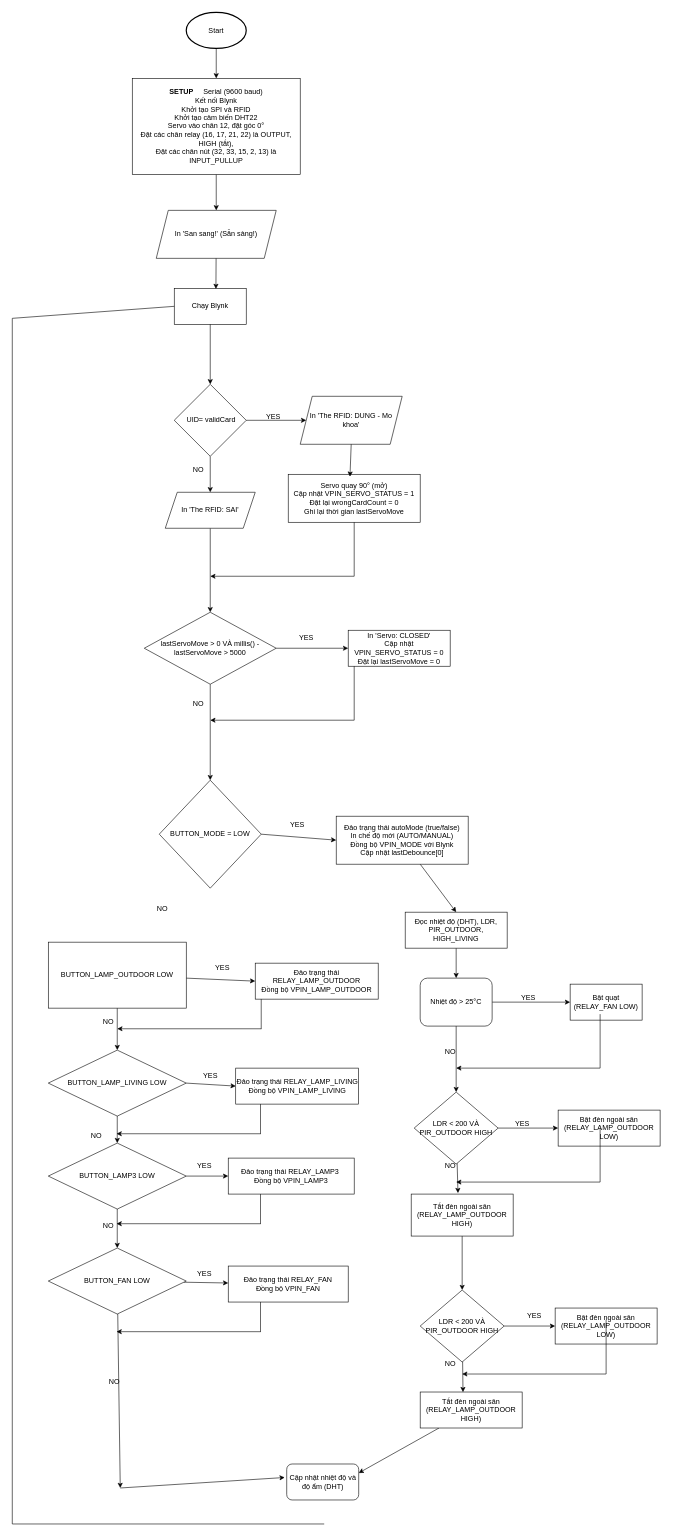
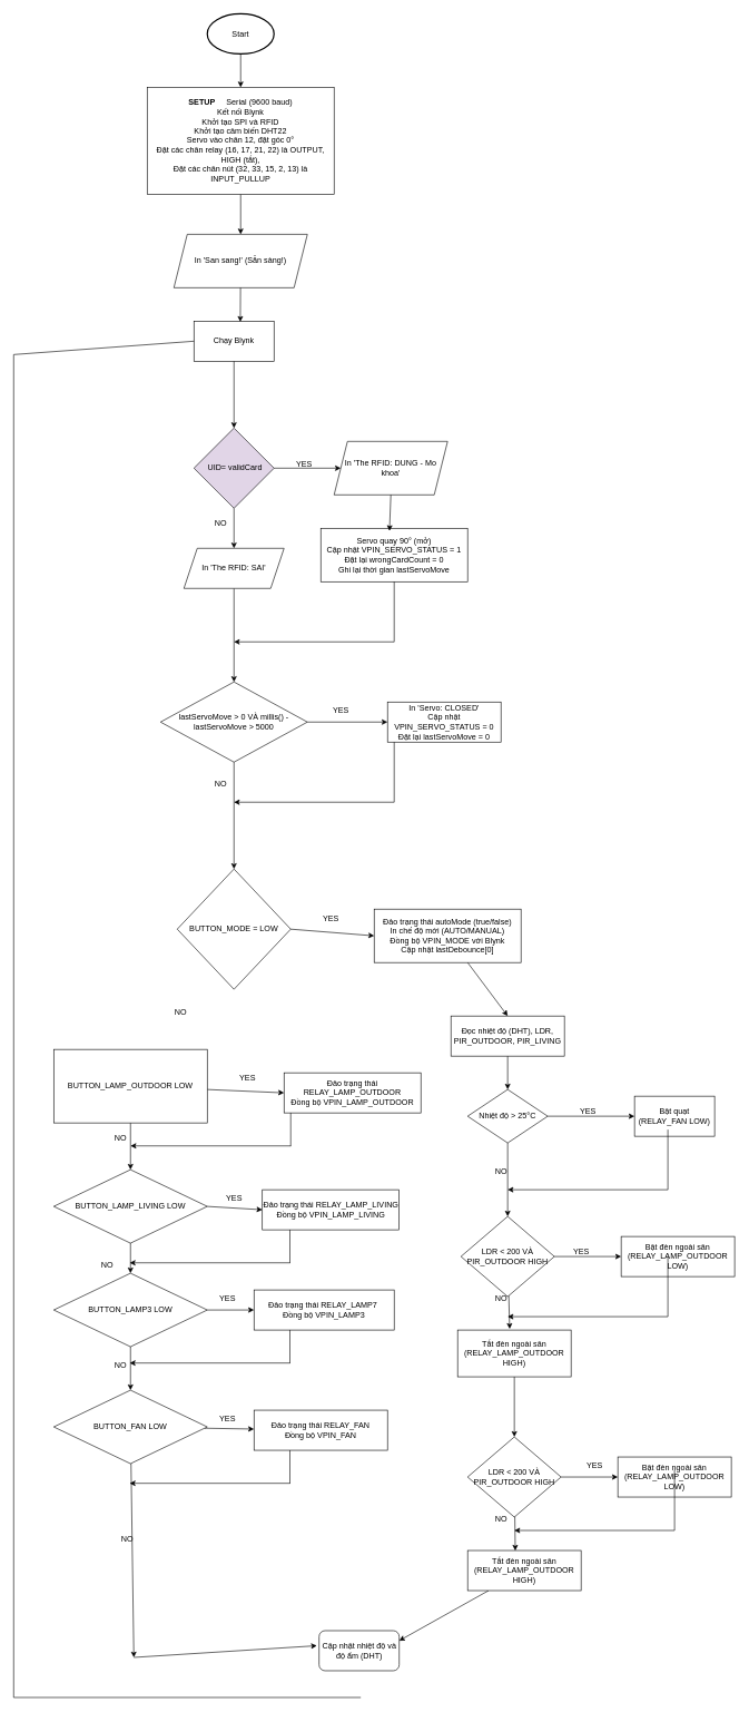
- <mxCell id="11" value="&lt;div&gt;&amp;nbsp;UID= validCard&lt;/div&gt;" style="rhombus;whiteSpace=wrap;html=1;" vertex="1" parent="1"><mxGeometry x="290" y="640" width="120" height="120" as="geometry" /></mxCell>
+ <mxCell id="11" value="&lt;div&gt;&amp;nbsp;UID= validCard&lt;/div&gt;" style="rhombus;whiteSpace=wrap;html=1;fillColor=#e1d5e7;" vertex="1" parent="1"><mxGeometry x="290" y="640" width="120" height="120" as="geometry" /></mxCell>
- <mxCell id="39" value="&lt;div&gt;Đọc nhiệt độ (DHT), LDR, PIR_OUTDOOR, HIGH_LIVING&lt;/div&gt;" style="rounded=0;whiteSpace=wrap;html=1;" vertex="1" parent="1"><mxGeometry x="675" y="1520" width="170" height="60" as="geometry" /></mxCell>
+ <mxCell id="39" value="&lt;div&gt;Đọc nhiệt độ (DHT), LDR, PIR_OUTDOOR, PIR_LIVING&lt;/div&gt;" style="rounded=0;whiteSpace=wrap;html=1;" vertex="1" parent="1"><mxGeometry x="675" y="1520" width="170" height="60" as="geometry" /></mxCell>
- <mxCell id="37" value="&lt;div&gt;Nhiệt độ &amp;gt; 25°C&lt;/div&gt;" style="whiteSpace=wrap;html=1;rounded=1;" vertex="1" parent="1"><mxGeometry x="700" y="1630" width="120" height="80" as="geometry" /></mxCell>
+ <mxCell id="37" value="&lt;div&gt;Nhiệt độ &amp;gt; 25°C&lt;/div&gt;" style="rhombus;whiteSpace=wrap;html=1;" vertex="1" parent="1"><mxGeometry x="700" y="1630" width="120" height="80" as="geometry" /></mxCell>
- <mxCell id="67" value="&lt;div&gt;Đảo trạng thái RELAY_LAMP3&amp;nbsp;&lt;/div&gt;&lt;div&gt;&lt;div&gt;Đồng bộ VPIN_LAMP3&lt;/div&gt;&lt;/div&gt;" style="rounded=0;whiteSpace=wrap;html=1;" vertex="1" parent="1"><mxGeometry x="380" y="1930" width="210" height="60" as="geometry" /></mxCell>
+ <mxCell id="67" value="&lt;div&gt;Đảo trạng thái RELAY_LAMP7&amp;nbsp;&lt;/div&gt;&lt;div&gt;&lt;div&gt;Đồng bộ VPIN_LAMP3&lt;/div&gt;&lt;/div&gt;" style="rounded=0;whiteSpace=wrap;html=1;" vertex="1" parent="1"><mxGeometry x="380" y="1930" width="210" height="60" as="geometry" /></mxCell>
